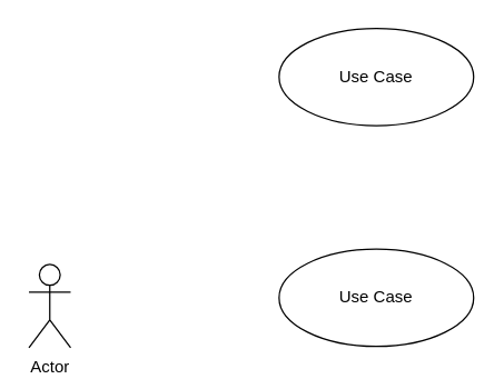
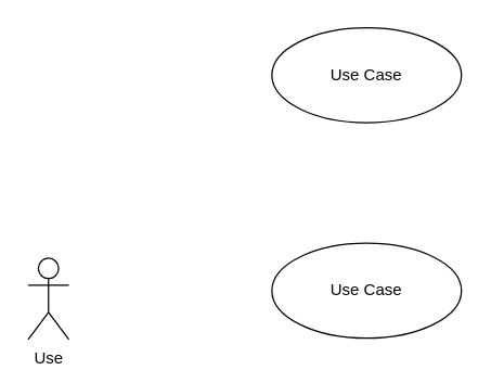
- <mxCell id="2" value="Actor" style="shape=umlActor;verticalLabelPosition=bottom;labelBackgroundColor=#ffffff;verticalAlign=top;html=1;" vertex="1" parent="1"><mxGeometry x="20" y="190" width="30" height="60" as="geometry" /></mxCell>
+ <mxCell id="2" value="Use" style="shape=umlActor;verticalLabelPosition=bottom;labelBackgroundColor=#ffffff;verticalAlign=top;html=1;" vertex="1" parent="1"><mxGeometry x="20" y="190" width="30" height="60" as="geometry" /></mxCell>
